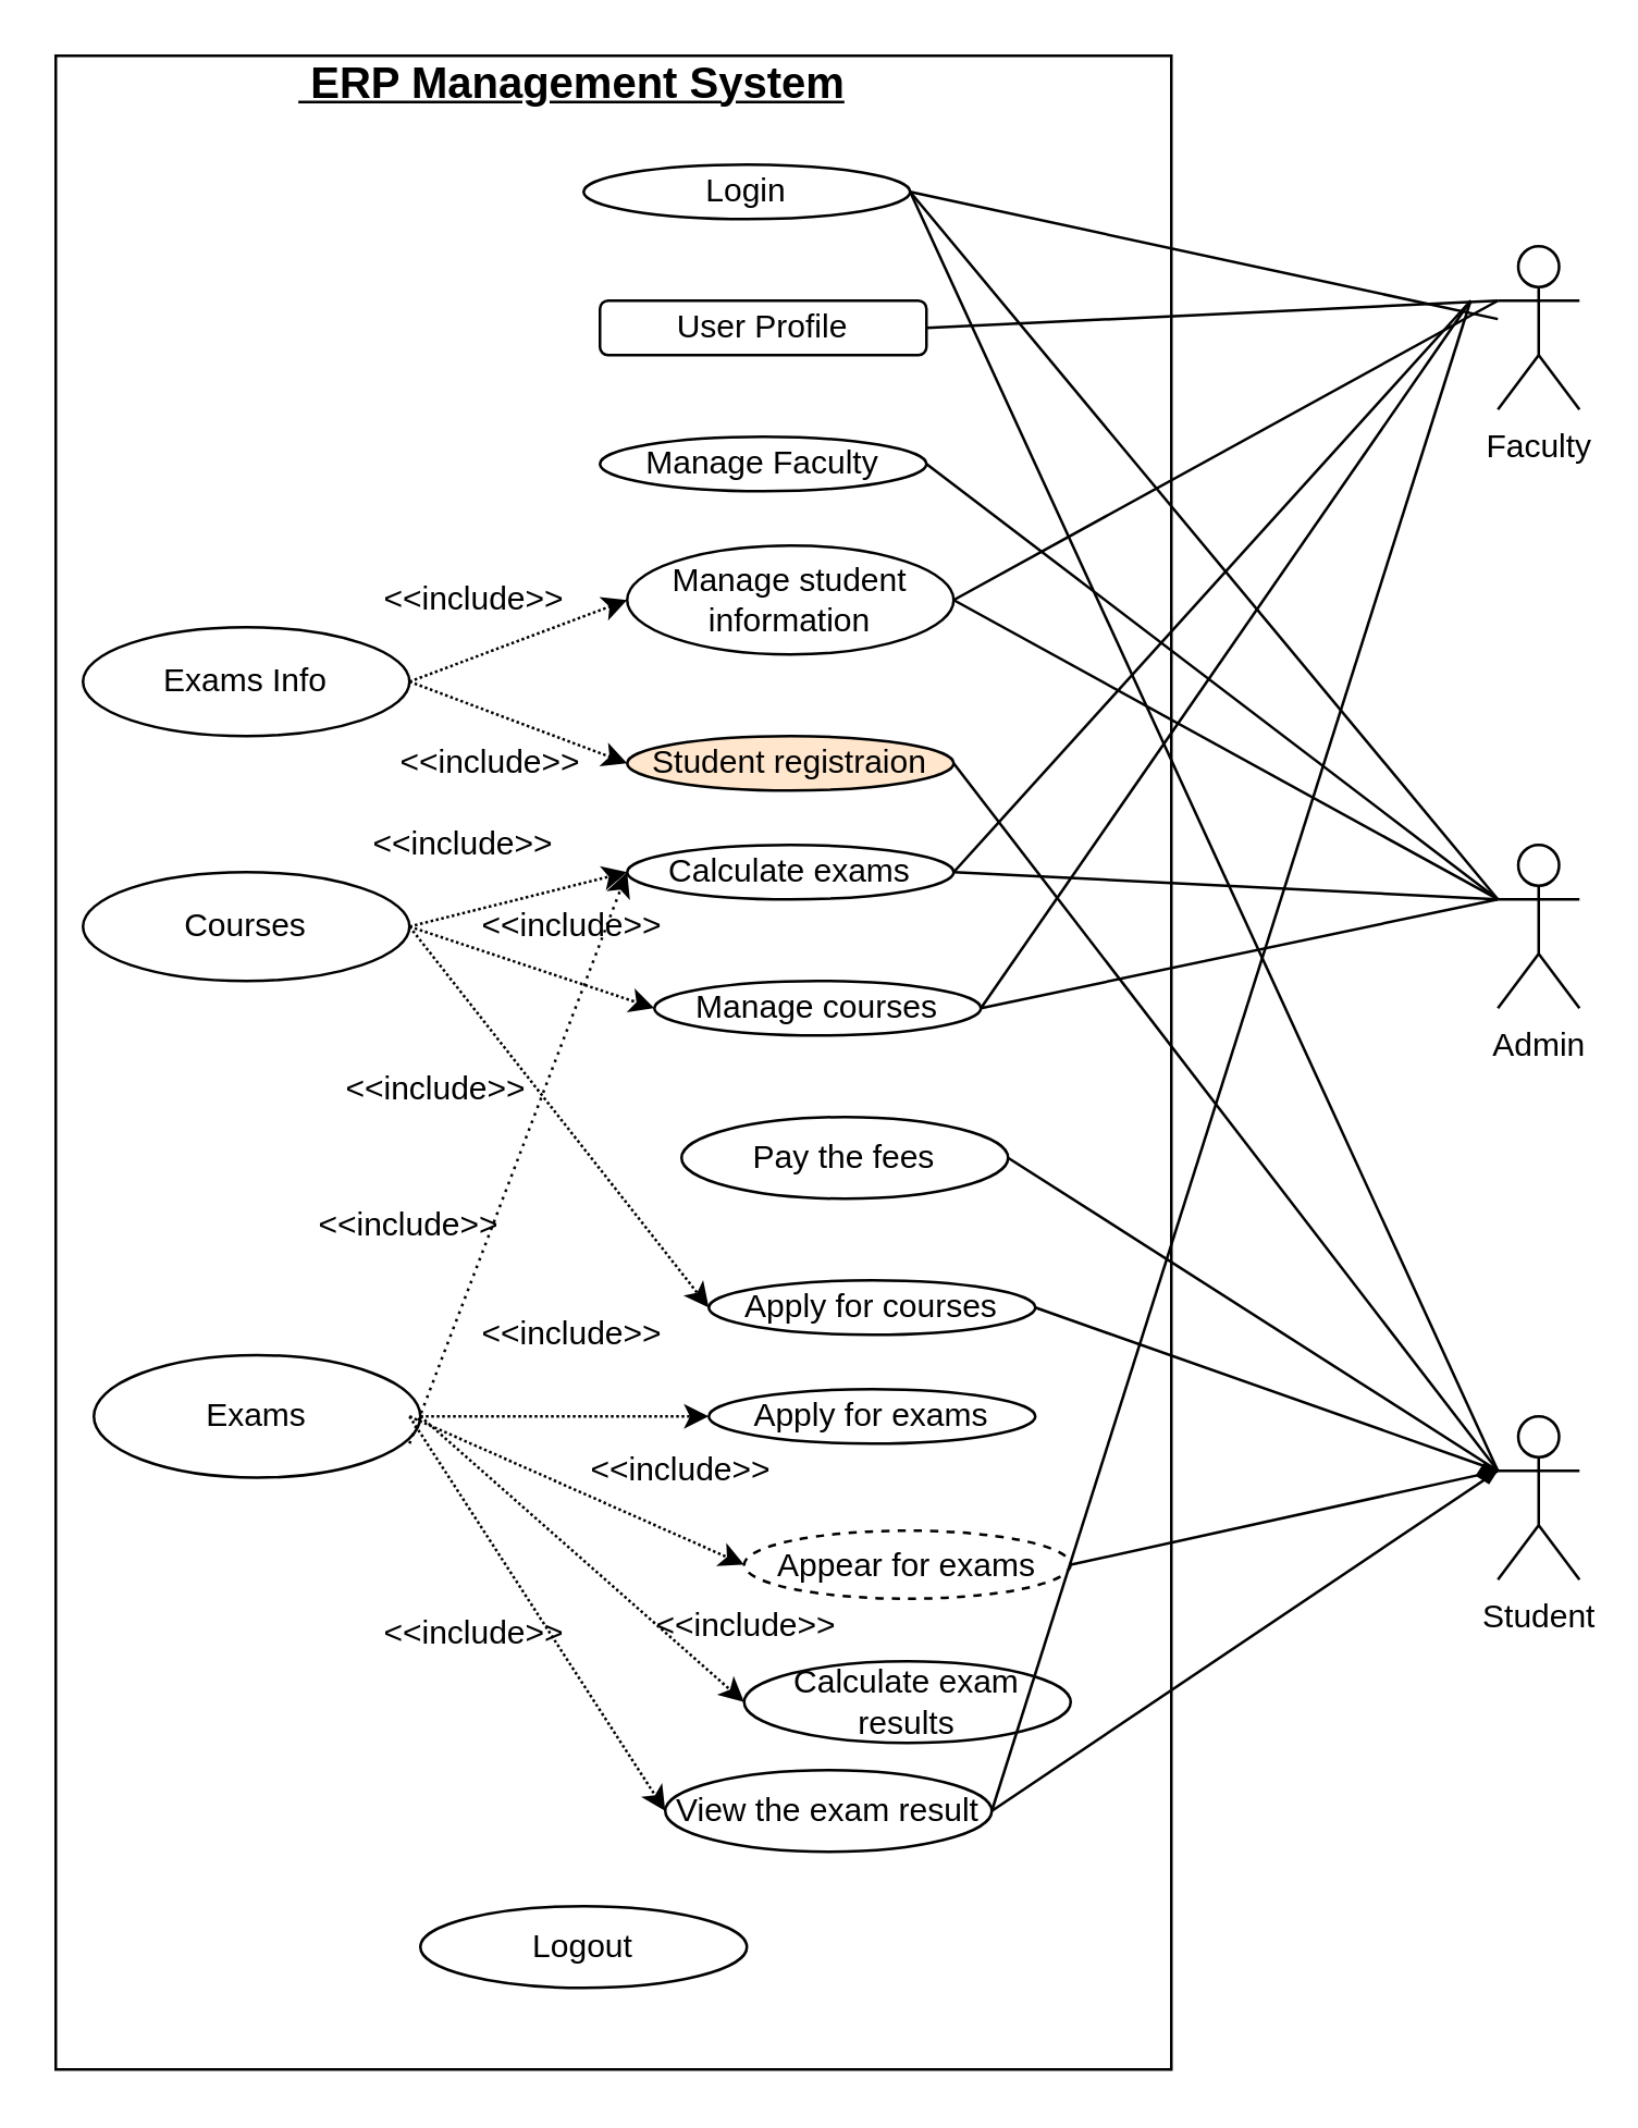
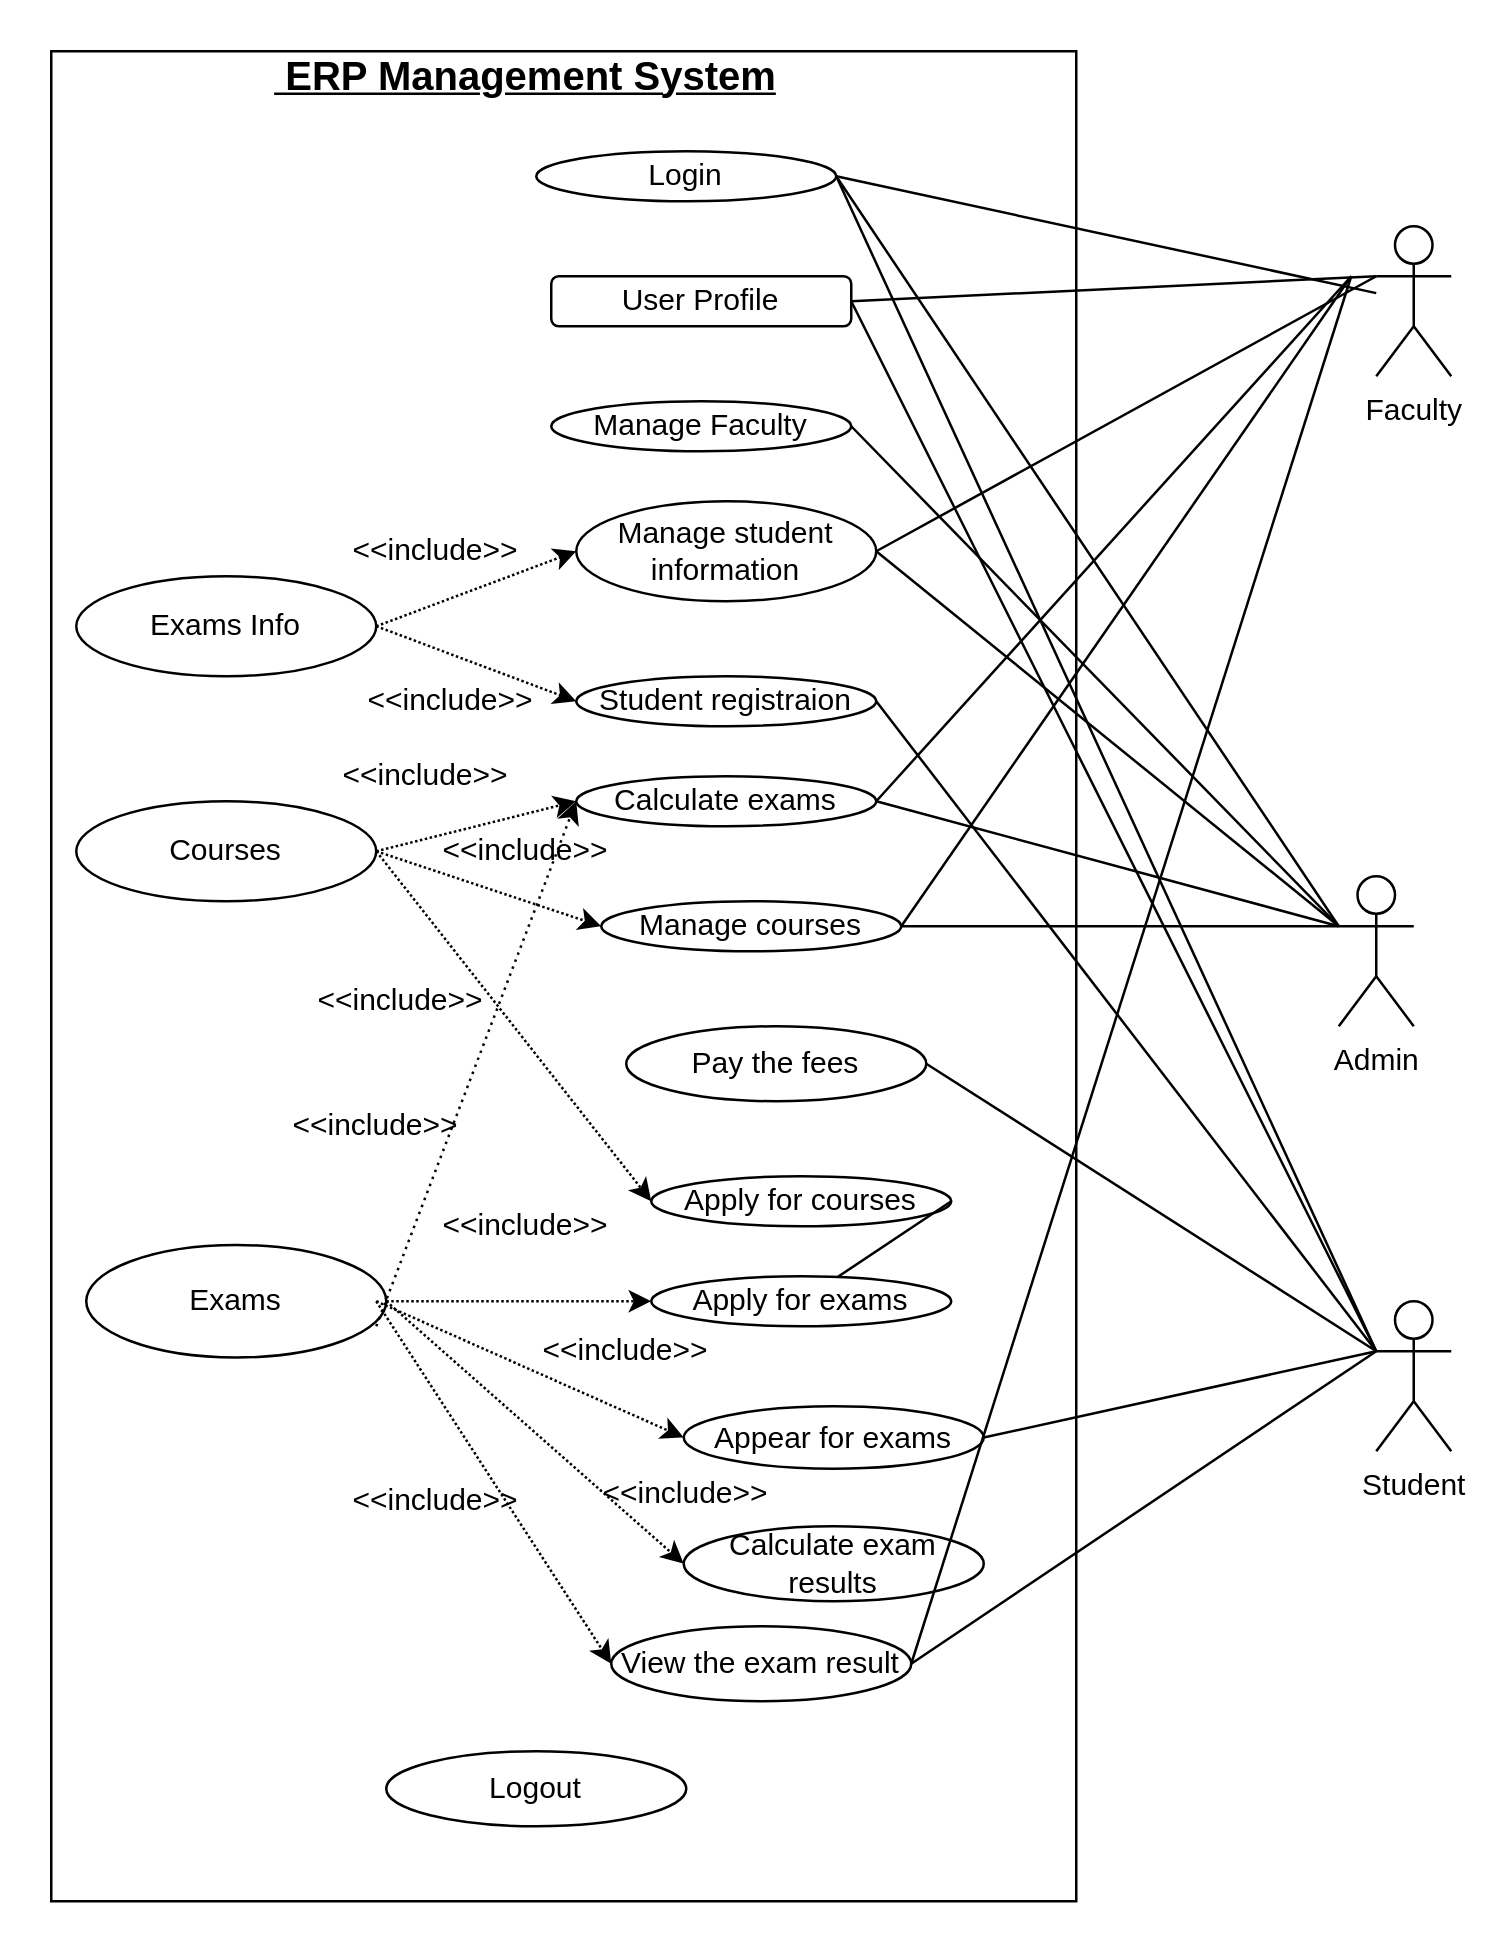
- <mxCell id="11" value="Student registraion" style="ellipse;whiteSpace=wrap;html=1;fillColor=#ffe6cc;" vertex="1" parent="1"><mxGeometry x="230" y="270" width="120" height="20" as="geometry" /></mxCell>
+ <mxCell id="11" value="Student registraion" style="ellipse;whiteSpace=wrap;html=1;" vertex="1" parent="1"><mxGeometry x="230" y="270" width="120" height="20" as="geometry" /></mxCell>
- <mxCell id="6" value="Admin" style="shape=umlActor;verticalLabelPosition=bottom;verticalAlign=top;html=1;outlineConnect=0;" vertex="1" parent="1"><mxGeometry x="550" y="310" width="30" height="60" as="geometry" /></mxCell>
+ <mxCell id="6" value="Admin" style="shape=umlActor;verticalLabelPosition=bottom;verticalAlign=top;html=1;outlineConnect=0;" vertex="1" parent="1"><mxGeometry x="535" y="350" width="30" height="60" as="geometry" /></mxCell>
+ <mxCell id="54" value="" style="endArrow=none;html=1;entryX=0;entryY=0.333;entryDx=0;entryDy=0;entryPerimeter=0;exitX=1;exitY=0.5;exitDx=0;exitDy=0;" edge="1" parent="1" source="8" target="5"><mxGeometry width="50" height="50" relative="1" as="geometry"><mxPoint x="490" y="490" as="sourcePoint" /><mxPoint x="530" y="537" as="targetPoint" /></mxGeometry></mxCell>
- <mxCell id="57" value="" style="endArrow=none;html=1;entryX=0;entryY=0.333;entryDx=0;entryDy=0;entryPerimeter=0;exitX=1;exitY=0.5;exitDx=0;exitDy=0;" edge="1" parent="1" source="14" target="5"><mxGeometry width="50" height="50" relative="1" as="geometry"><mxPoint x="520" y="520" as="sourcePoint" /><mxPoint x="580" y="570" as="targetPoint" /></mxGeometry></mxCell>
+ <mxCell id="57" value="" style="endArrow=none;html=1;exitX=1;exitY=0.5;exitDx=0;exitDy=0;" edge="1" parent="1" source="14" target="15"><mxGeometry width="50" height="50" relative="1" as="geometry"><mxPoint x="520" y="520" as="sourcePoint" /><mxPoint x="580" y="570" as="targetPoint" /></mxGeometry></mxCell>
- <mxCell id="58" value="" style="endArrow=diamond;html=1;entryX=0;entryY=0.333;entryDx=0;entryDy=0;entryPerimeter=0;exitX=1;exitY=0.5;exitDx=0;exitDy=0;" edge="1" parent="1" source="16" target="5"><mxGeometry width="50" height="50" relative="1" as="geometry"><mxPoint x="530" y="530" as="sourcePoint" /><mxPoint x="590" y="580" as="targetPoint" /></mxGeometry></mxCell>
+ <mxCell id="58" value="" style="endArrow=none;html=1;entryX=0;entryY=0.333;entryDx=0;entryDy=0;entryPerimeter=0;exitX=1;exitY=0.5;exitDx=0;exitDy=0;" edge="1" parent="1" source="16" target="5"><mxGeometry width="50" height="50" relative="1" as="geometry"><mxPoint x="530" y="530" as="sourcePoint" /><mxPoint x="590" y="580" as="targetPoint" /></mxGeometry></mxCell>
- <mxCell id="16" value="Appear for exams" style="ellipse;whiteSpace=wrap;html=1;dashed=1;" vertex="1" parent="1"><mxGeometry x="273" y="562" width="120" height="25" as="geometry" /></mxCell>
+ <mxCell id="16" value="Appear for exams" style="ellipse;whiteSpace=wrap;html=1;" vertex="1" parent="1"><mxGeometry x="273" y="562" width="120" height="25" as="geometry" /></mxCell>
